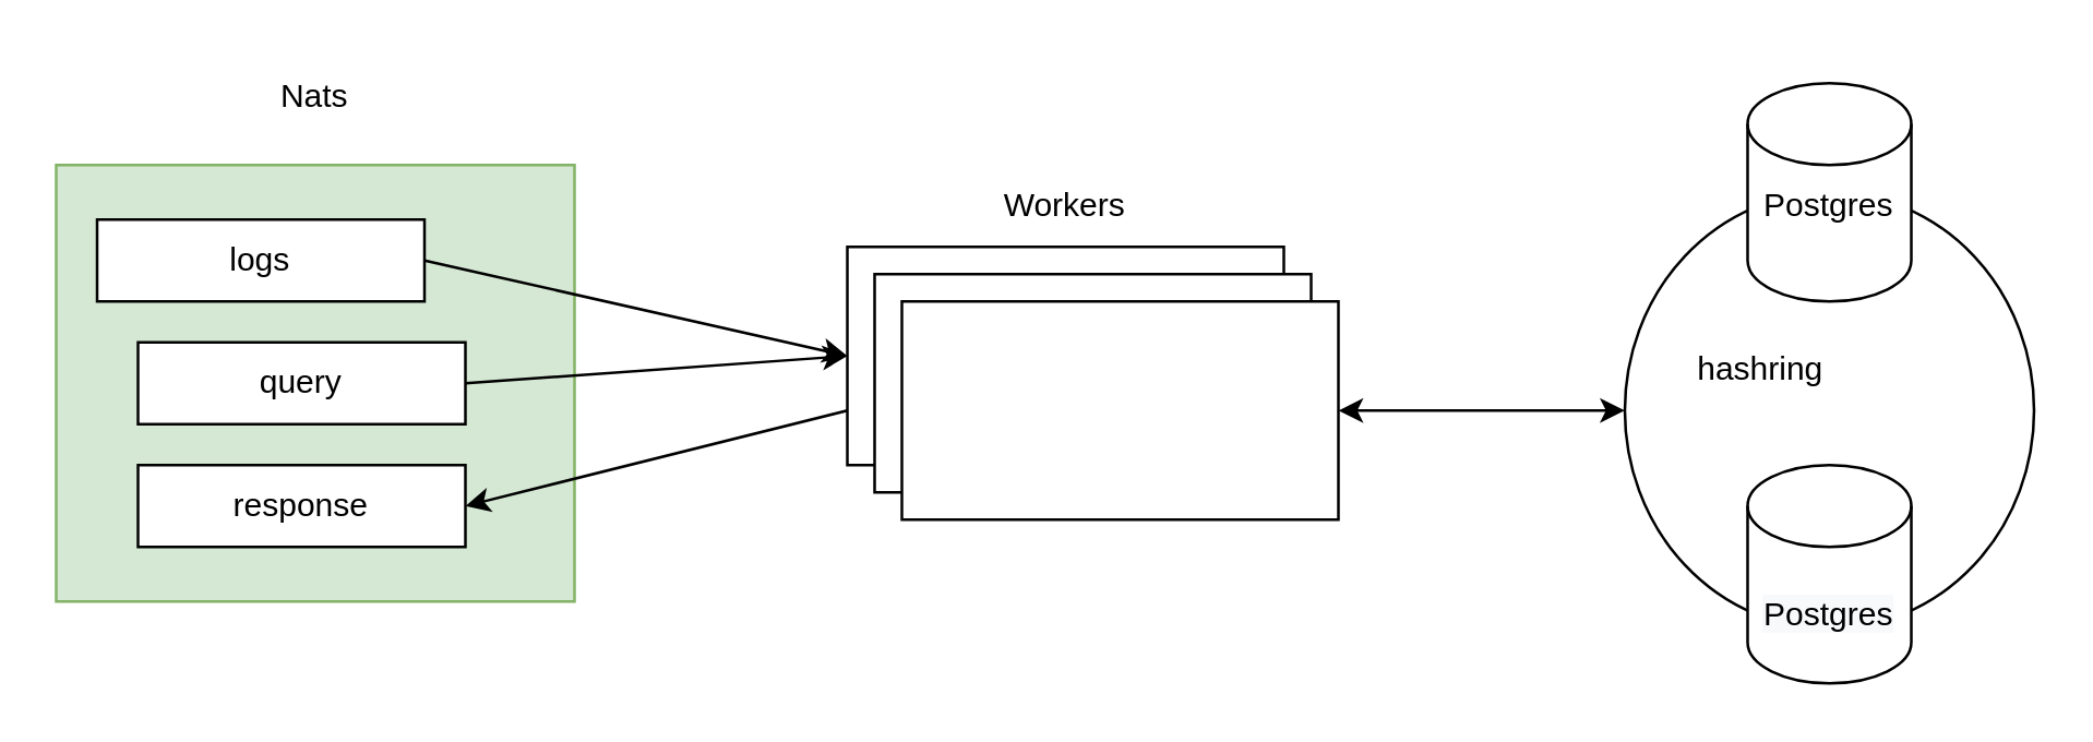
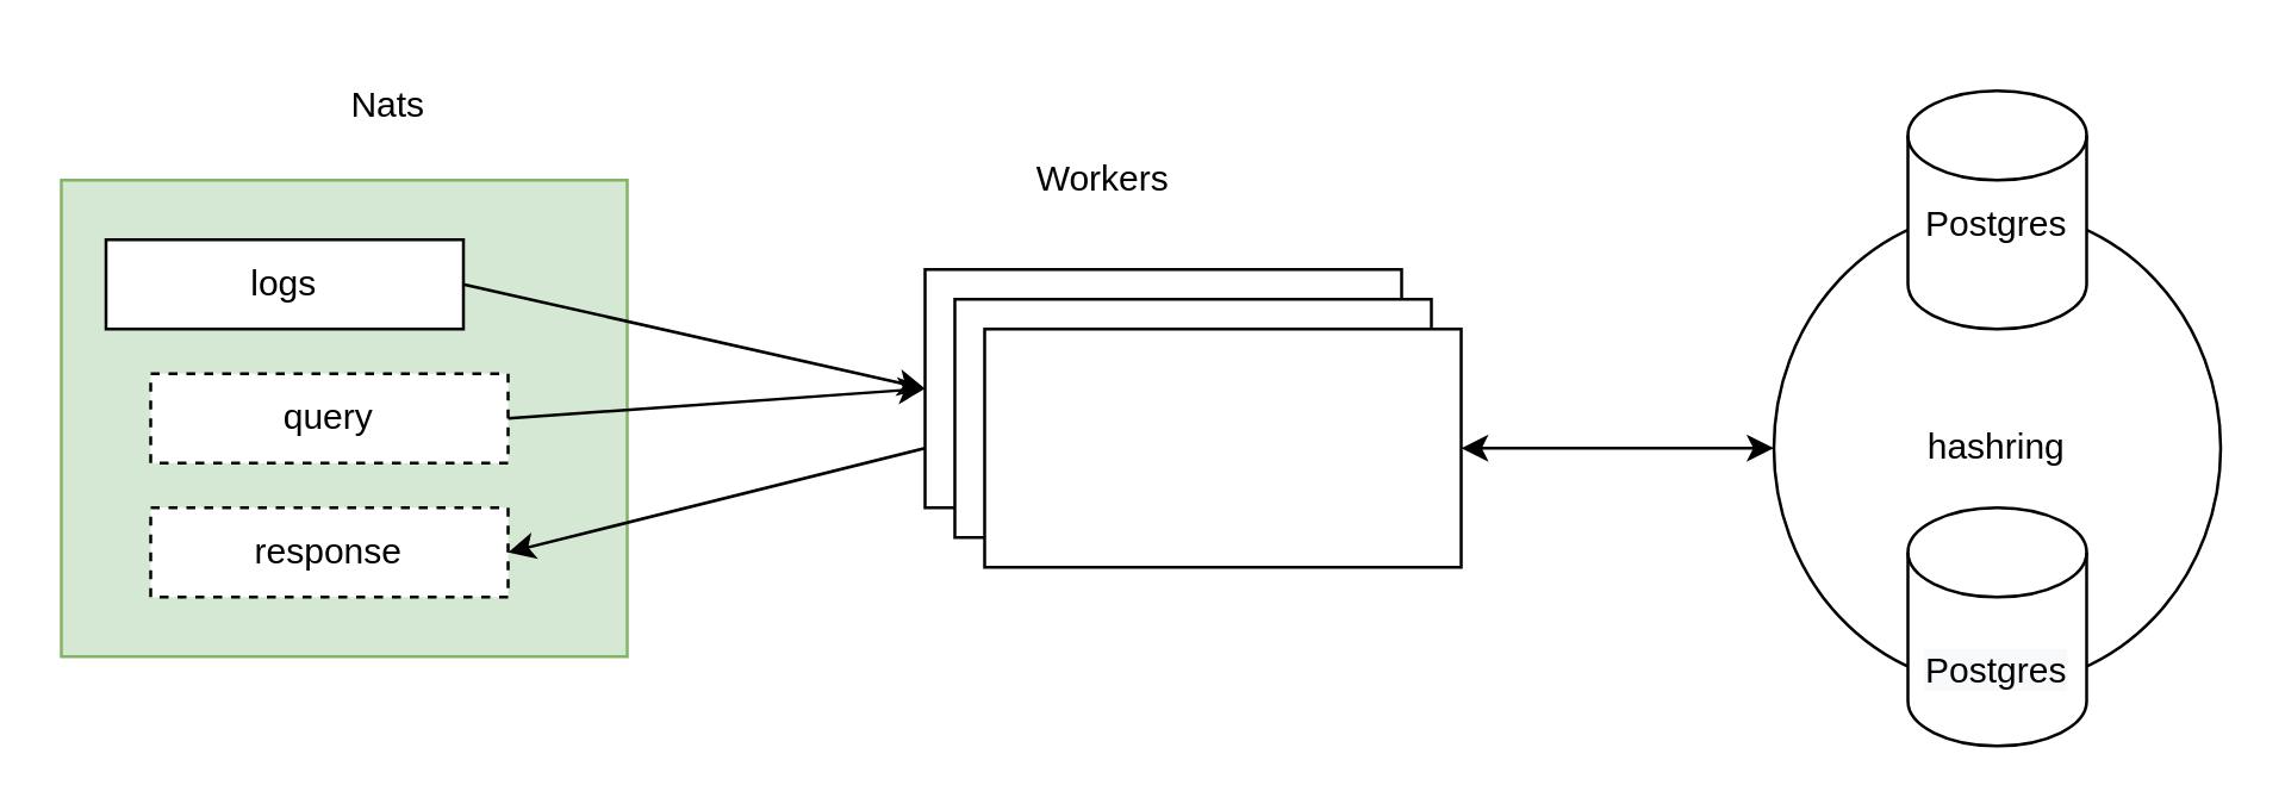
- <mxCell id="4" value="Nats" style="text;html=1;strokeColor=none;fillColor=none;align=center;verticalAlign=middle;whiteSpace=wrap;rounded=0;" parent="1" vertex="1"><mxGeometry x="85" y="20" width="60" height="30" as="geometry" /></mxCell>
+ <mxCell id="4" value="Nats" style="text;html=1;strokeColor=none;fillColor=none;align=center;verticalAlign=middle;whiteSpace=wrap;rounded=0;" parent="1" vertex="1"><mxGeometry x="100" y="20" width="60" height="30" as="geometry" /></mxCell>
- <mxCell id="8" value="Workers" style="text;html=1;strokeColor=none;fillColor=none;align=center;verticalAlign=middle;whiteSpace=wrap;rounded=0;" vertex="1" parent="1"><mxGeometry x="360" y="60" width="60" height="30" as="geometry" /></mxCell>
+ <mxCell id="8" value="Workers" style="text;html=1;strokeColor=none;fillColor=none;align=center;verticalAlign=middle;whiteSpace=wrap;rounded=0;" vertex="1" parent="1"><mxGeometry x="340" y="45" width="60" height="30" as="geometry" /></mxCell>
- <mxCell id="11" value="hashring" style="text;html=1;strokeColor=none;fillColor=none;align=center;verticalAlign=middle;whiteSpace=wrap;rounded=0;" vertex="1" parent="1"><mxGeometry x="615" y="120" width="60" height="30" as="geometry" /></mxCell>
+ <mxCell id="11" value="hashring" style="text;html=1;strokeColor=none;fillColor=none;align=center;verticalAlign=middle;whiteSpace=wrap;rounded=0;" vertex="1" parent="1"><mxGeometry x="640" y="135" width="60" height="30" as="geometry" /></mxCell>
- <mxCell id="15" value="query" style="rounded=0;whiteSpace=wrap;html=1;" vertex="1" parent="1"><mxGeometry x="50" y="125" width="120" height="30" as="geometry" /></mxCell>
+ <mxCell id="15" value="query" style="rounded=0;whiteSpace=wrap;html=1;dashed=1;" vertex="1" parent="1"><mxGeometry x="50" y="125" width="120" height="30" as="geometry" /></mxCell>
- <mxCell id="16" value="response" style="rounded=0;whiteSpace=wrap;html=1;" vertex="1" parent="1"><mxGeometry x="50" y="170" width="120" height="30" as="geometry" /></mxCell>
+ <mxCell id="16" value="response" style="rounded=0;whiteSpace=wrap;html=1;dashed=1;" vertex="1" parent="1"><mxGeometry x="50" y="170" width="120" height="30" as="geometry" /></mxCell>
